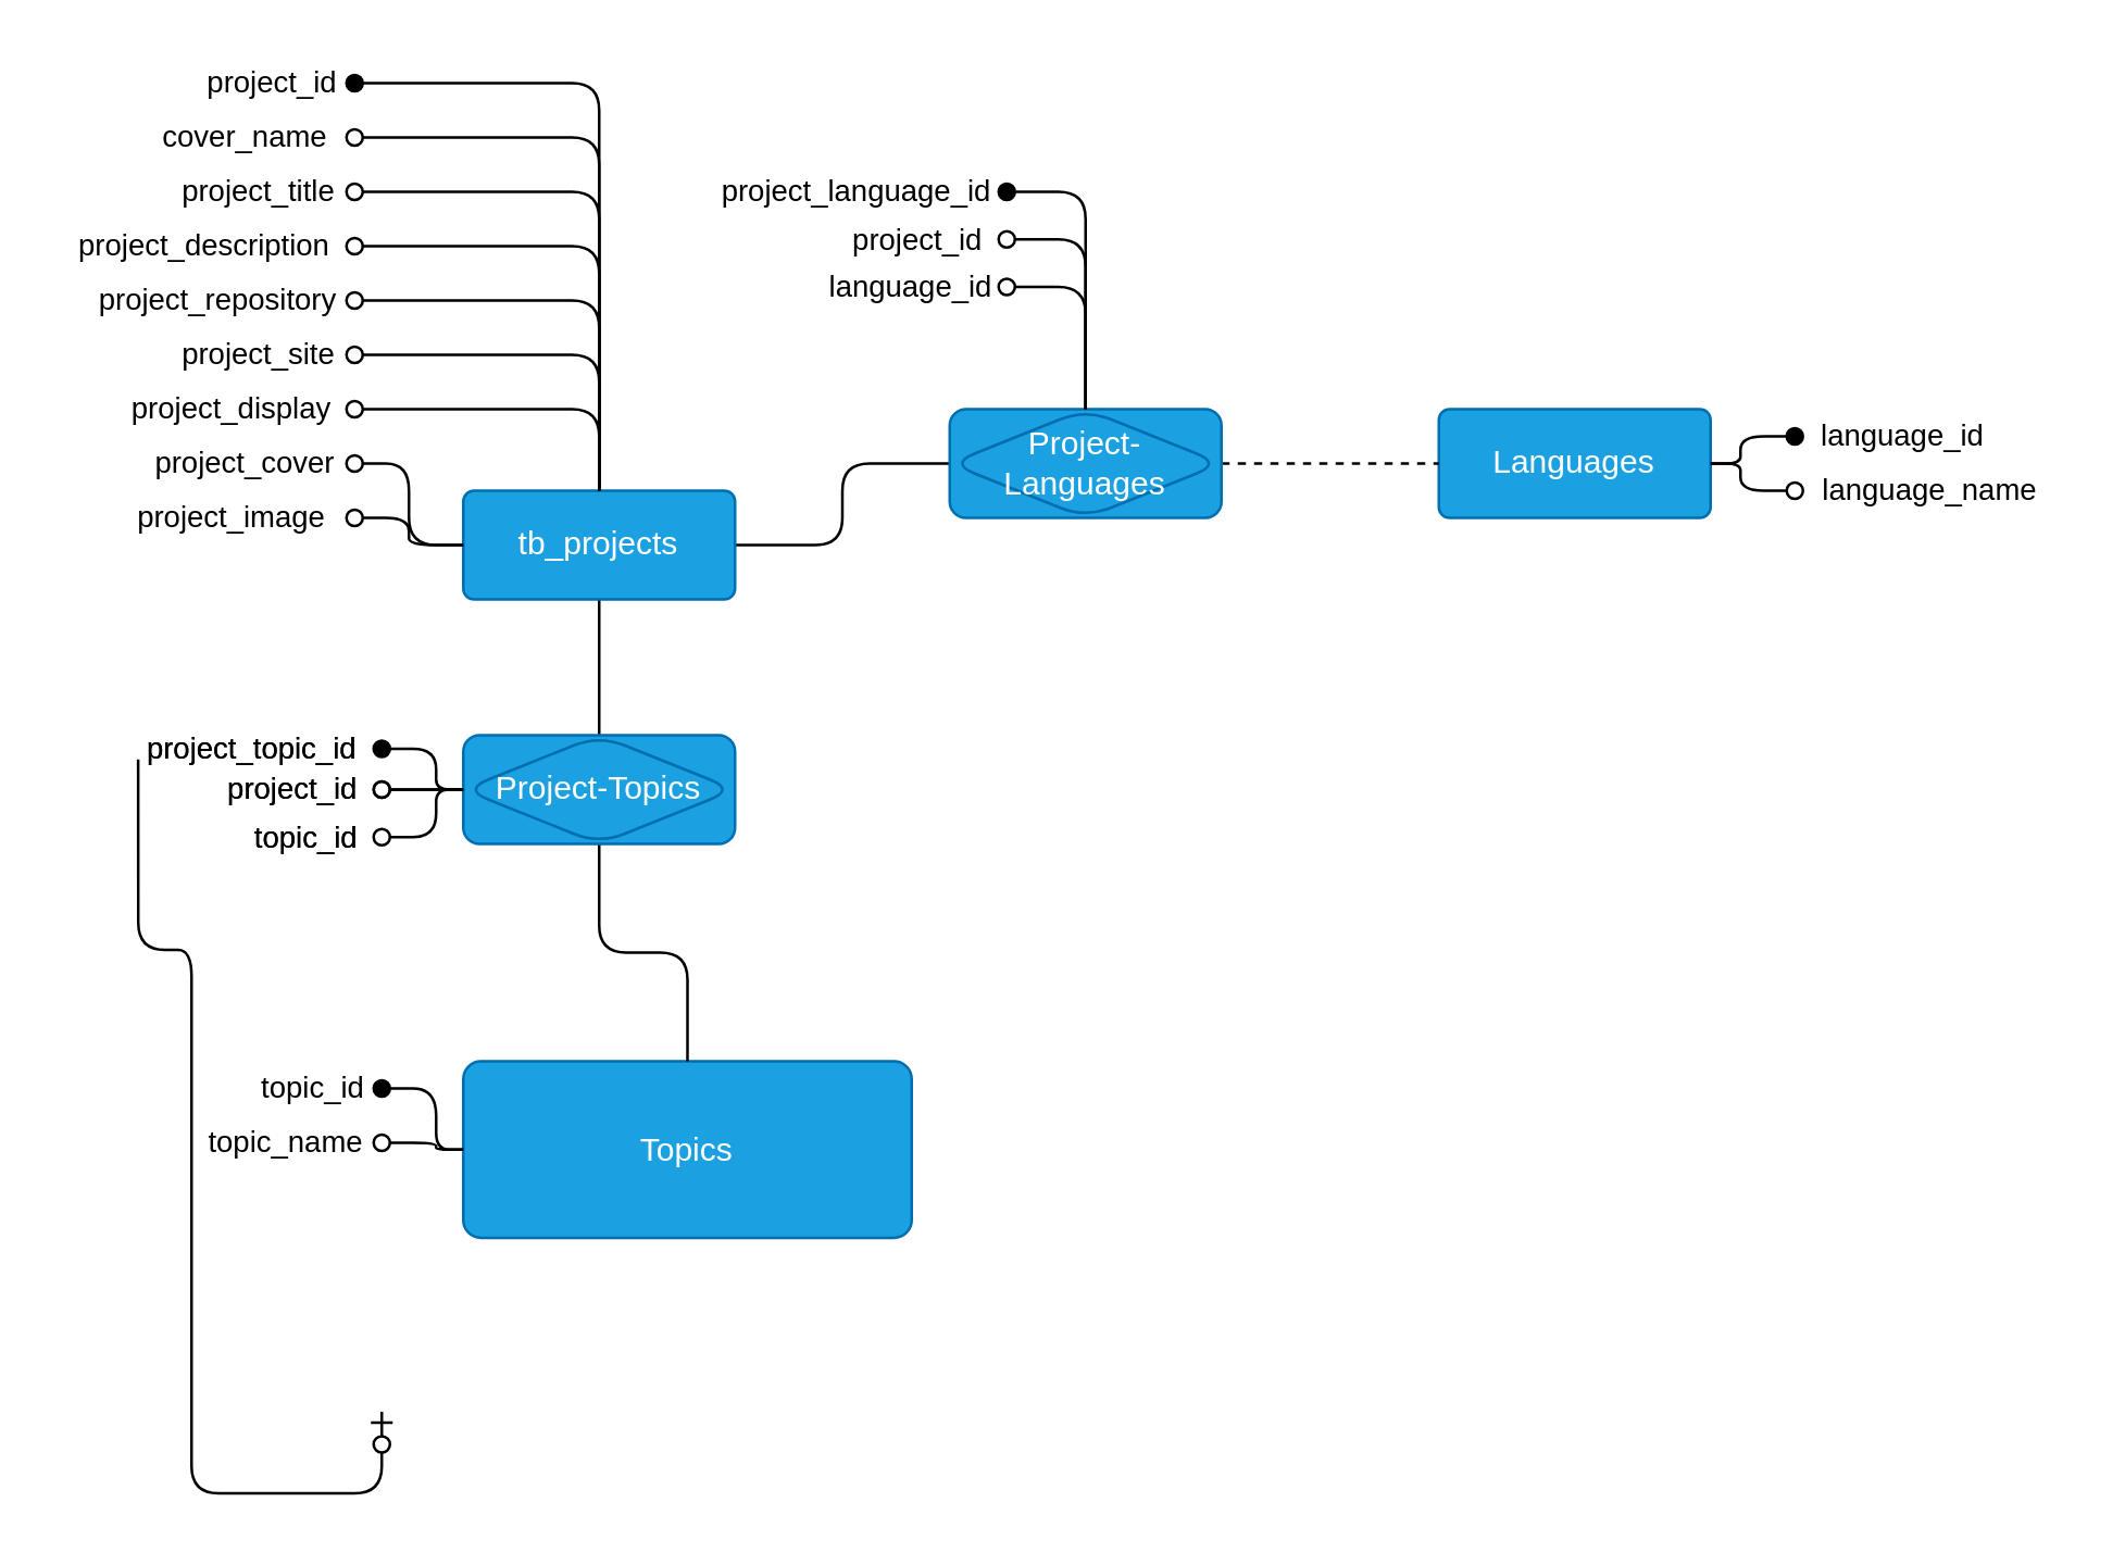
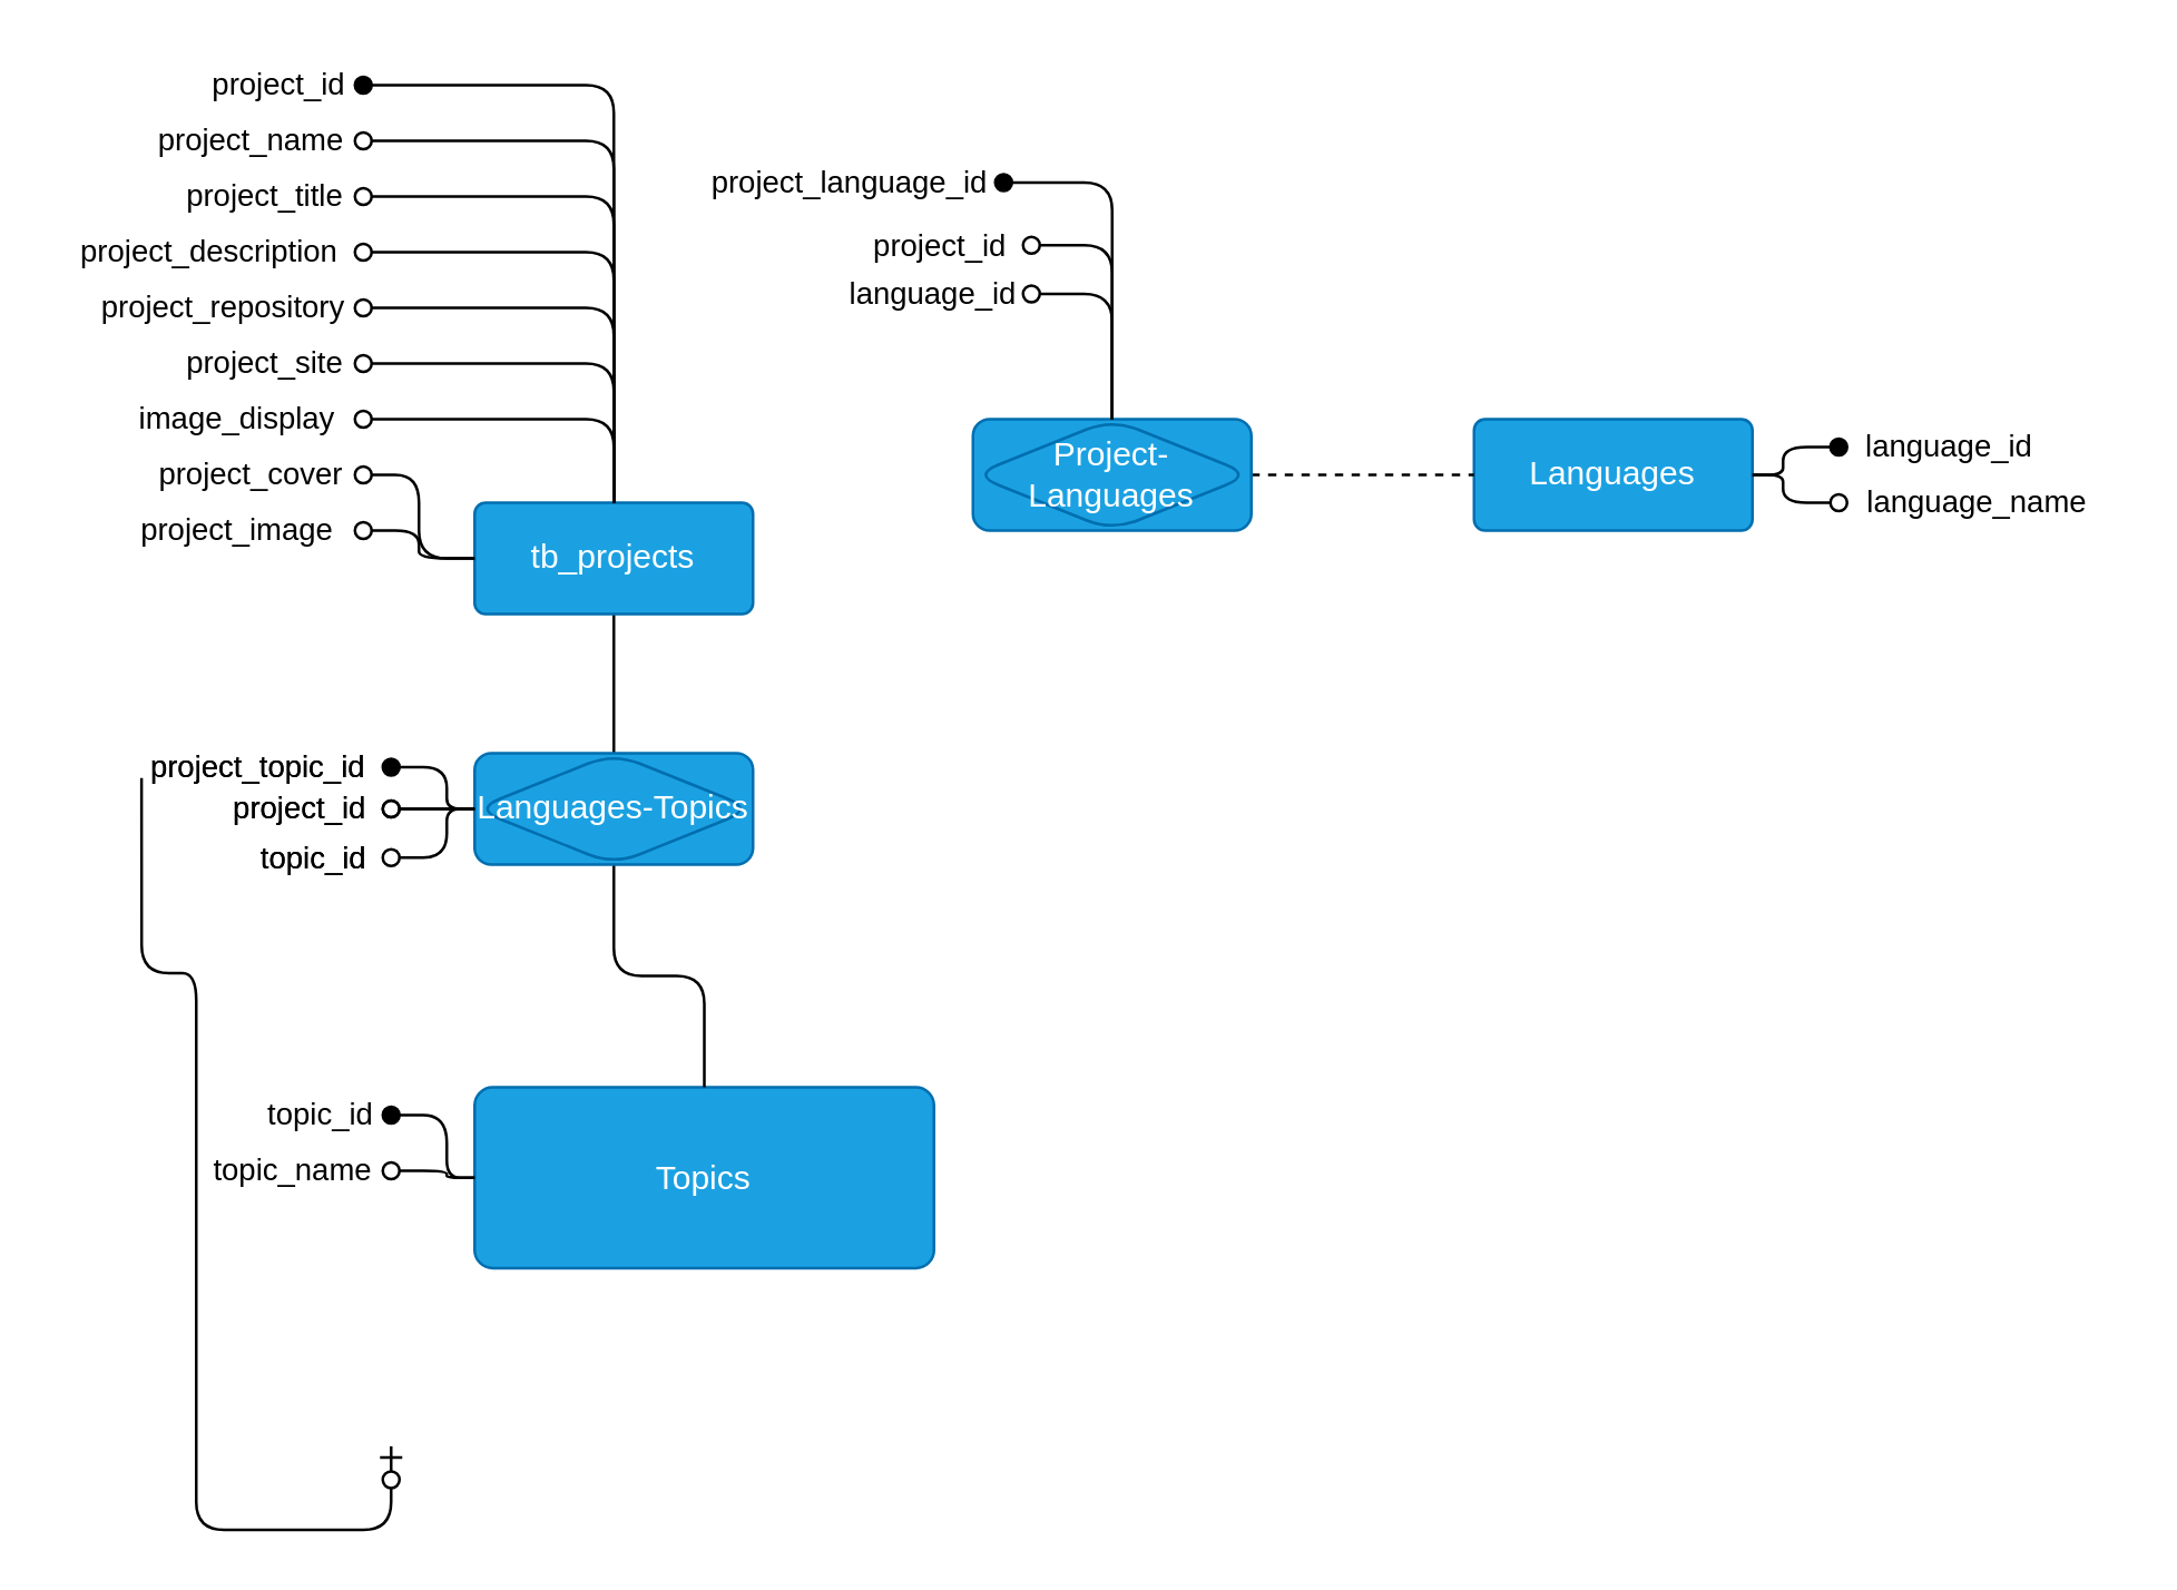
- <mxCell id="15" value="cover_name" style="ellipse;whiteSpace=wrap;html=1;align=center;fontFamily=Helvetica;fontSize=11;fillColor=none;strokeColor=none;" vertex="1" parent="1"><mxGeometry x="50" y="40" width="80" height="20" as="geometry" /></mxCell>
+ <mxCell id="15" value="project_name" style="ellipse;whiteSpace=wrap;html=1;align=center;fontFamily=Helvetica;fontSize=11;fillColor=none;strokeColor=none;" vertex="1" parent="1"><mxGeometry x="50" y="40" width="80" height="20" as="geometry" /></mxCell>
- <mxCell id="49" value="project_language_id" style="ellipse;whiteSpace=wrap;html=1;align=center;fontFamily=Helvetica;fontSize=11;fillColor=none;strokeColor=none;" vertex="1" parent="1"><mxGeometry x="260" y="62.5" width="110" height="15" as="geometry" /></mxCell>
+ <mxCell id="49" value="project_language_id" style="ellipse;whiteSpace=wrap;html=1;align=center;fontFamily=Helvetica;fontSize=11;fillColor=none;strokeColor=none;" vertex="1" parent="1"><mxGeometry x="250" y="57.5" width="110" height="15" as="geometry" /></mxCell>
- <mxCell id="25" value="project_display" style="ellipse;whiteSpace=wrap;html=1;align=center;fontFamily=Helvetica;fontSize=11;fillColor=none;strokeColor=none;" vertex="1" parent="1"><mxGeometry x="40" y="140" width="90" height="20" as="geometry" /></mxCell>
+ <mxCell id="25" value="image_display" style="ellipse;whiteSpace=wrap;html=1;align=center;fontFamily=Helvetica;fontSize=11;fillColor=none;strokeColor=none;" vertex="1" parent="1"><mxGeometry x="40" y="140" width="90" height="20" as="geometry" /></mxCell>
- <mxCell id="3" style="edgeStyle=orthogonalEdgeStyle;rounded=1;orthogonalLoop=1;jettySize=auto;html=1;entryX=0;entryY=0.5;entryDx=0;entryDy=0;strokeColor=default;endArrow=none;endFill=0;" edge="1" parent="1" source="5" target="9"><mxGeometry relative="1" as="geometry" /></mxCell>
- <mxCell id="11" value="Project-Topics" style="shape=associativeEntity;whiteSpace=wrap;html=1;align=center;rounded=1;fillColor=#1ba1e2;fontColor=#ffffff;strokeColor=#006EAF;" vertex="1" parent="1"><mxGeometry x="170" y="270" width="100" height="40" as="geometry" /></mxCell>
+ <mxCell id="11" value="Languages-Topics" style="shape=associativeEntity;whiteSpace=wrap;html=1;align=center;rounded=1;fillColor=#1ba1e2;fontColor=#ffffff;strokeColor=#006EAF;" vertex="1" parent="1"><mxGeometry x="170" y="270" width="100" height="40" as="geometry" /></mxCell>
